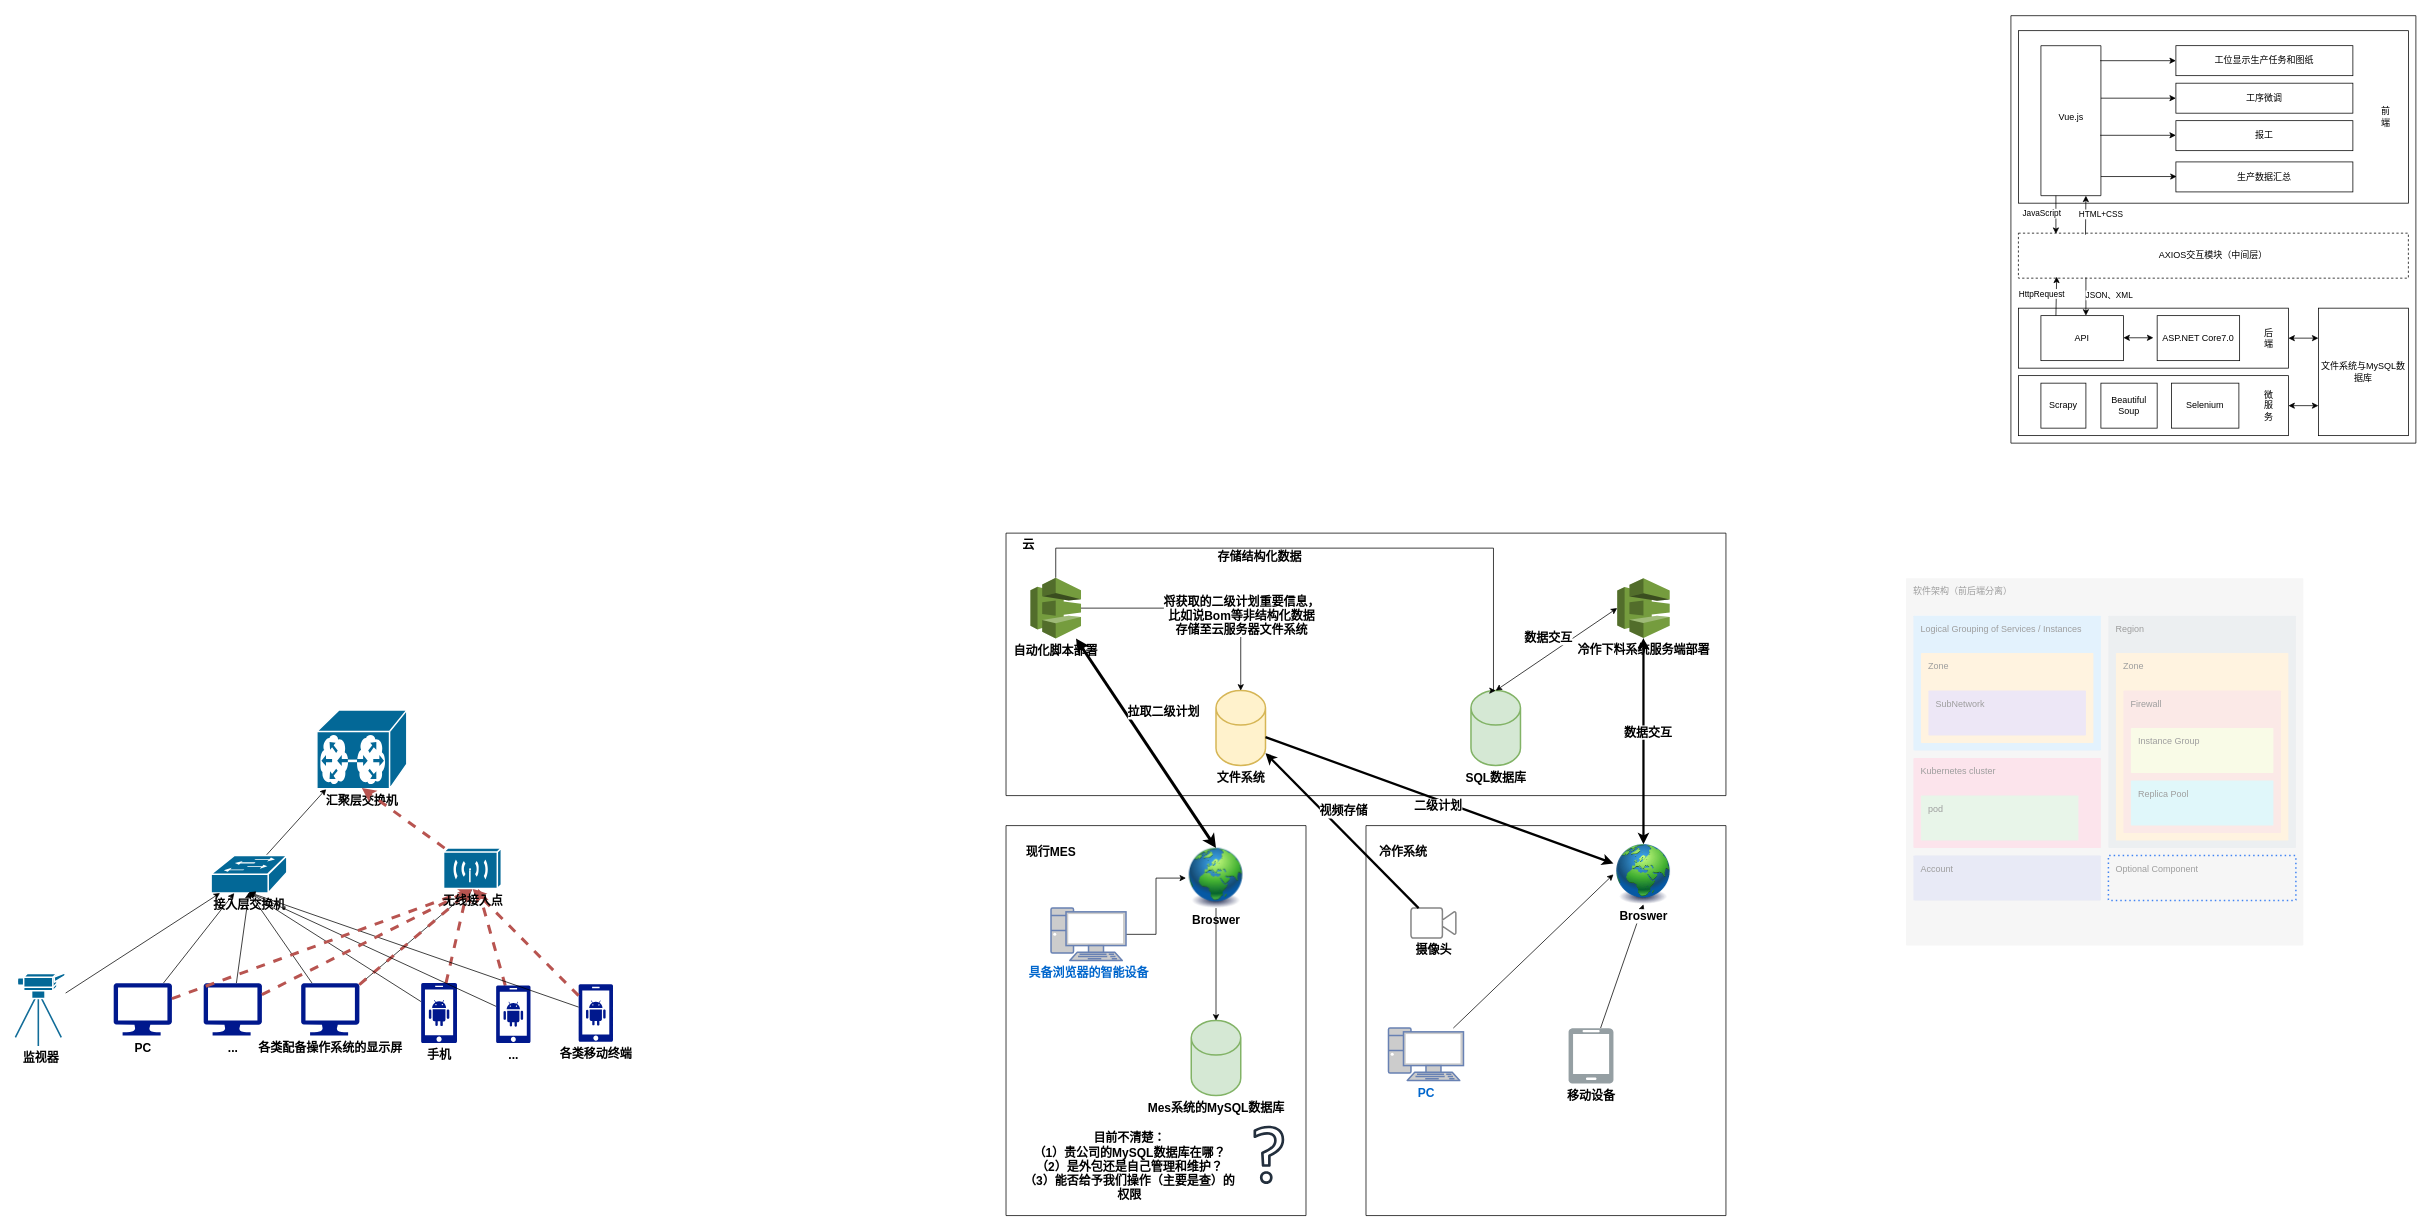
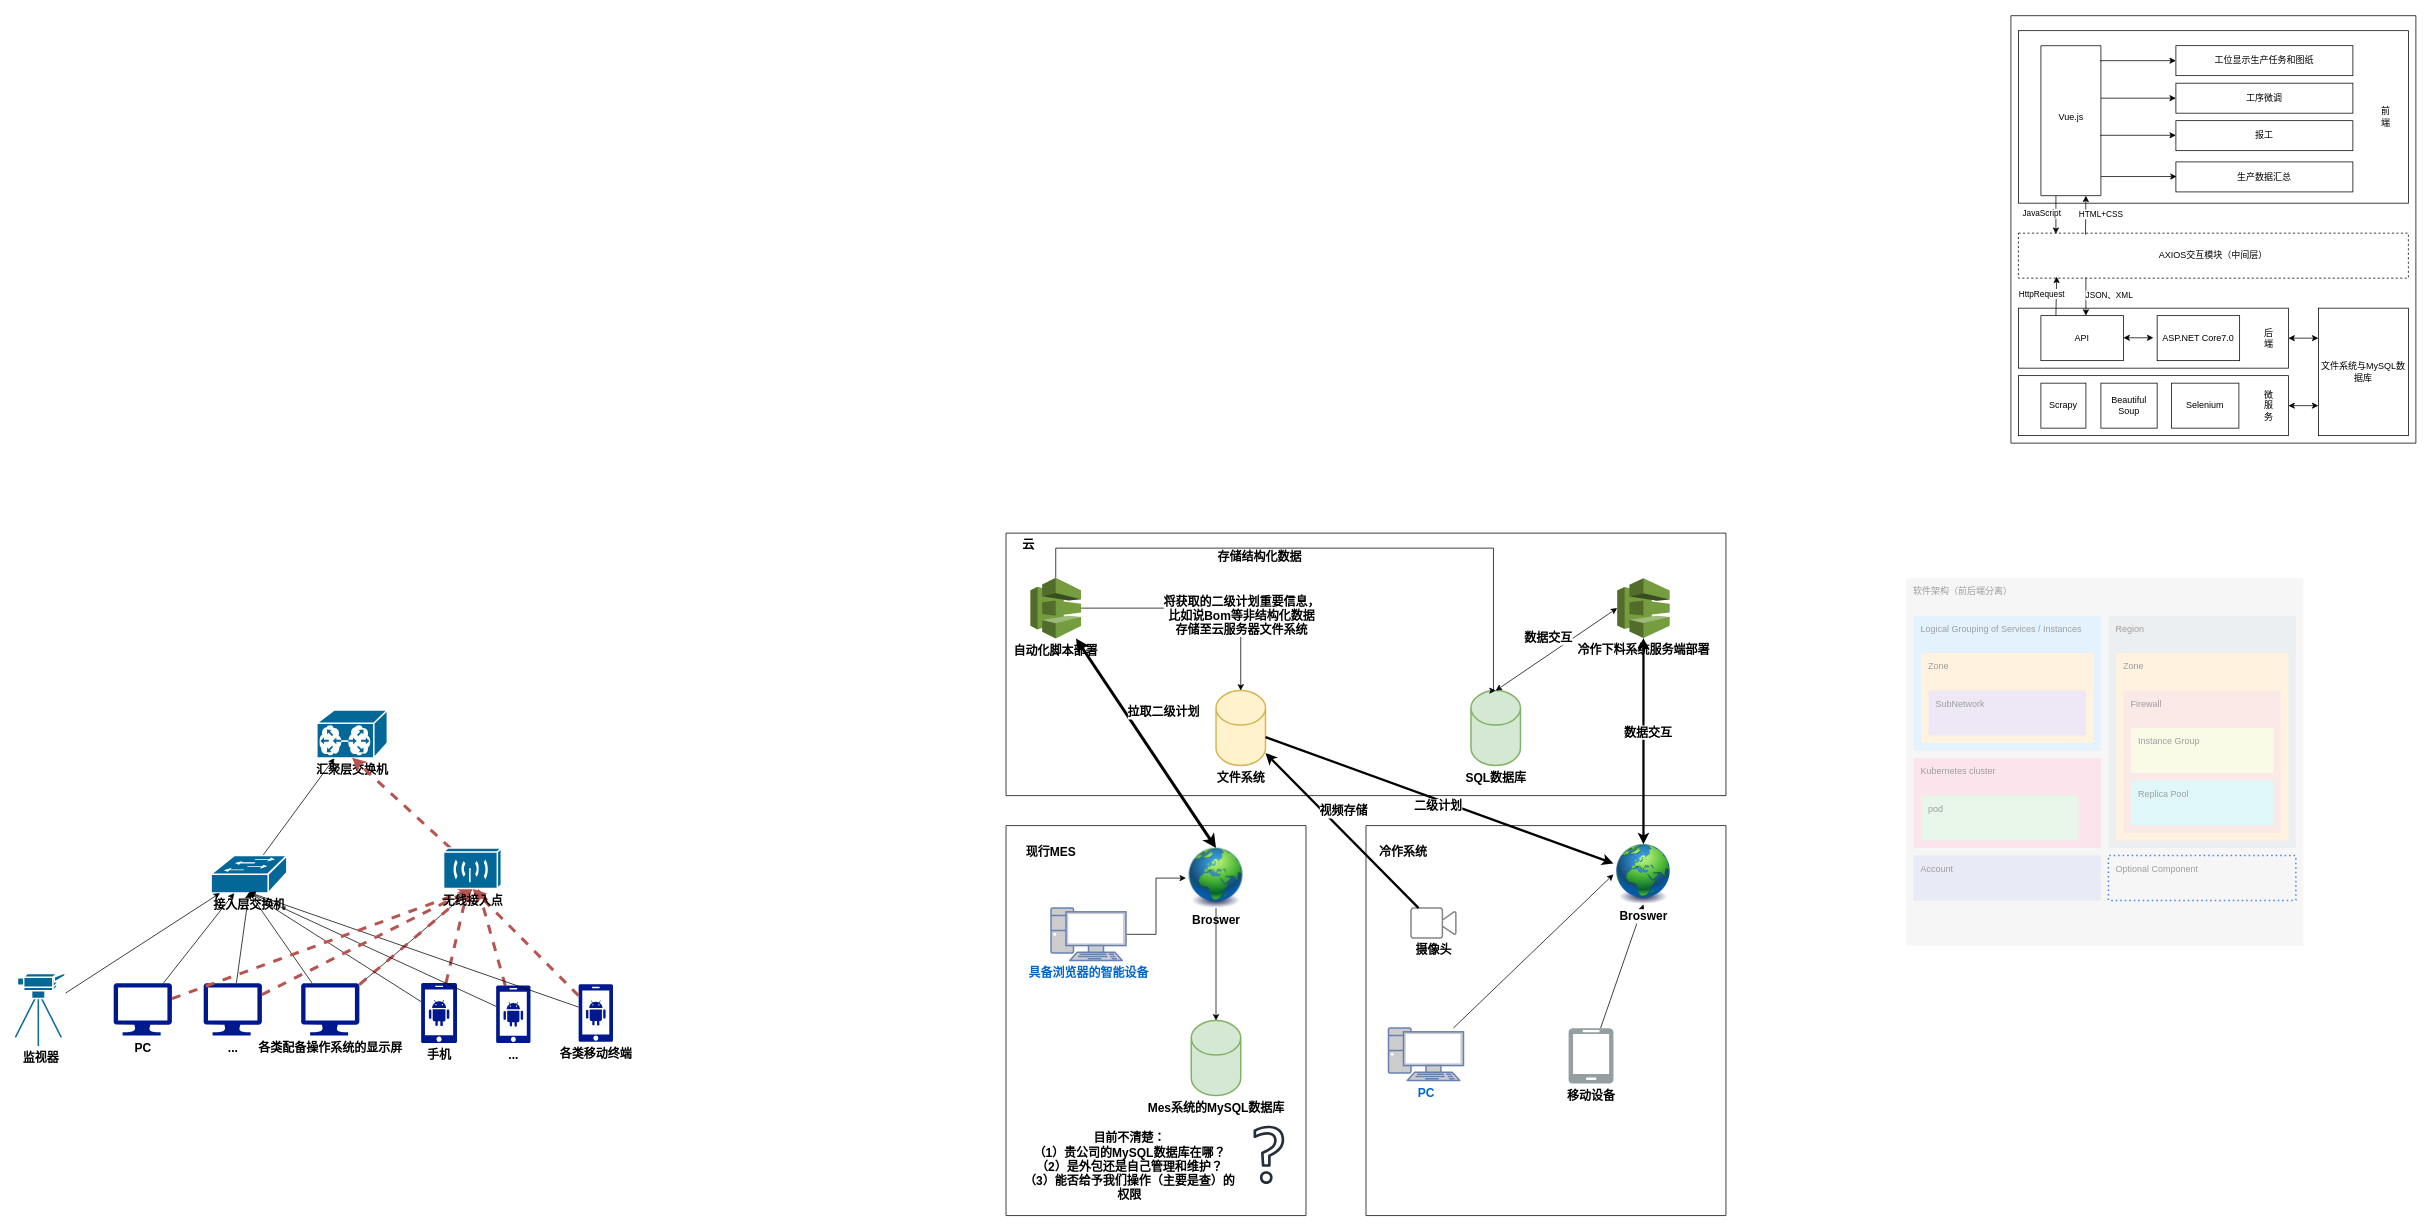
- <mxCell id="34" value="汇聚层交换机" style="shape=mxgraph.cisco.switches.content_service_switch_1100;sketch=0;html=1;pointerEvents=1;dashed=0;fillColor=#036897;strokeColor=#ffffff;strokeWidth=2;verticalLabelPosition=bottom;verticalAlign=top;align=center;outlineConnect=0;fontSize=16;fontStyle=1" parent="1" vertex="1"><mxGeometry x="422" y="946" width="120" height="105" as="geometry" /></mxCell>
+ <mxCell id="34" value="汇聚层交换机" style="shape=mxgraph.cisco.switches.content_service_switch_1100;sketch=0;html=1;pointerEvents=1;dashed=0;fillColor=#036897;strokeColor=#ffffff;strokeWidth=2;verticalLabelPosition=bottom;verticalAlign=top;align=center;outlineConnect=0;fontSize=16;fontStyle=1" parent="1" vertex="1"><mxGeometry x="422" y="946" width="94" height="64" as="geometry" /></mxCell>
